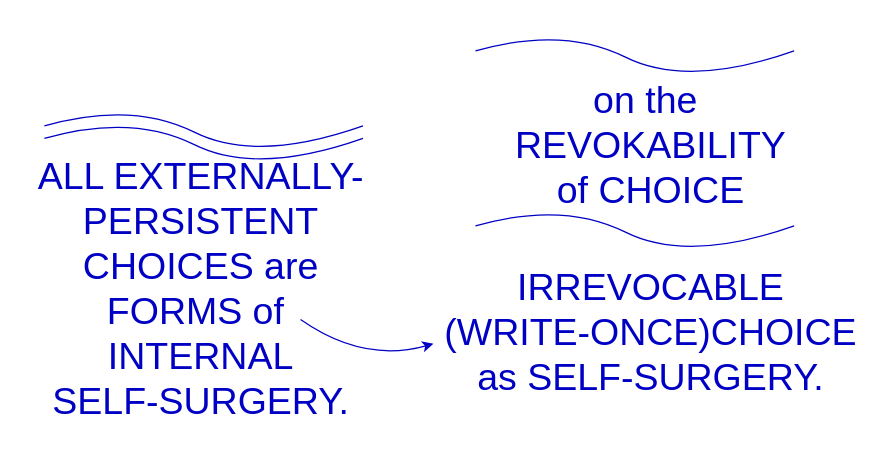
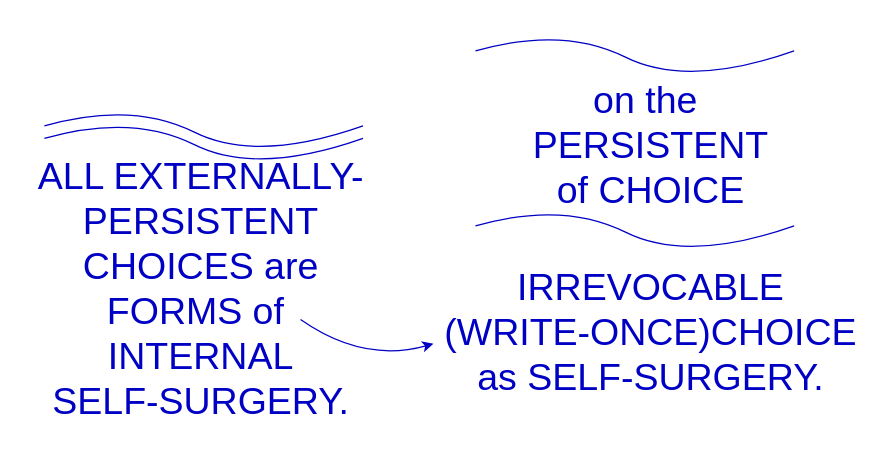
- <mxCell id="3" value="on the&amp;nbsp;&lt;br&gt;REVOKABILITY&lt;br&gt;of CHOICE" style="text;html=1;align=center;verticalAlign=middle;resizable=0;points=[];autosize=1;strokeColor=none;fillColor=none;fontSize=30;fontColor=#0000C4;" vertex="1" parent="1"><mxGeometry x="405" y="60" width="230" height="110" as="geometry" /></mxCell>
+ <mxCell id="3" value="on the&amp;nbsp;&lt;br&gt;PERSISTENT&lt;br&gt;of CHOICE" style="text;html=1;align=center;verticalAlign=middle;resizable=0;points=[];autosize=1;strokeColor=none;fillColor=none;fontSize=30;fontColor=#0000C4;" vertex="1" parent="1"><mxGeometry x="405" y="60" width="230" height="110" as="geometry" /></mxCell>
